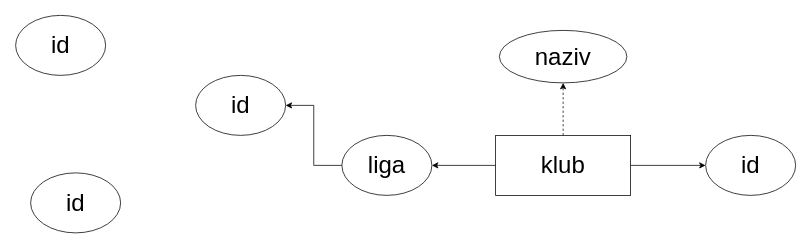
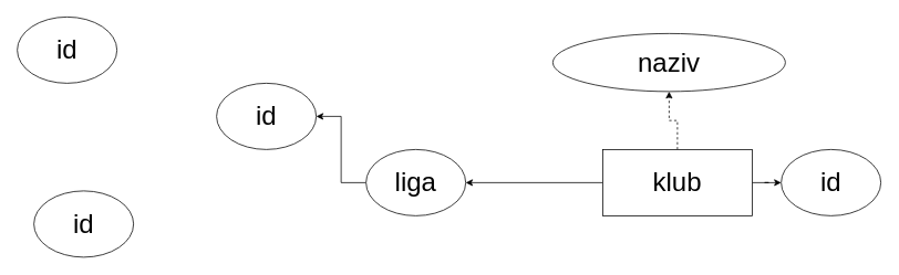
- <mxCell id="6" value="&lt;font style=&quot;font-size: 32px;&quot;&gt;naziv&lt;br&gt;&lt;/font&gt;" style="ellipse;whiteSpace=wrap;html=1;align=center;" vertex="1" parent="1"><mxGeometry x="665" y="40" width="170" height="70" as="geometry" /></mxCell>
+ <mxCell id="6" value="&lt;font style=&quot;font-size: 32px;&quot;&gt;naziv&lt;br&gt;&lt;/font&gt;" style="ellipse;whiteSpace=wrap;html=1;align=center;" vertex="1" parent="1"><mxGeometry x="665" y="40" width="280" height="70" as="geometry" /></mxCell>
- <mxCell id="9" value="&lt;font style=&quot;font-size: 32px;&quot;&gt;liga&lt;/font&gt;" style="ellipse;whiteSpace=wrap;html=1;" vertex="1" parent="1"><mxGeometry x="455" y="180" width="120" height="80" as="geometry" /></mxCell>
+ <mxCell id="9" value="&lt;font style=&quot;font-size: 32px;&quot;&gt;liga&lt;/font&gt;" style="ellipse;whiteSpace=wrap;html=1;" vertex="1" parent="1"><mxGeometry x="440" y="180" width="120" height="80" as="geometry" /></mxCell>
- <mxCell id="5" value="&lt;span style=&quot;font-size: 32px;&quot;&gt;klub&lt;br&gt;&lt;/span&gt;" style="rounded=0;whiteSpace=wrap;html=1;" vertex="1" parent="1"><mxGeometry x="660" y="180" width="180" height="80" as="geometry" /></mxCell>
+ <mxCell id="5" value="&lt;span style=&quot;font-size: 32px;&quot;&gt;klub&lt;br&gt;&lt;/span&gt;" style="rounded=0;whiteSpace=wrap;html=1;" vertex="1" parent="1"><mxGeometry x="725" y="180" width="180" height="80" as="geometry" /></mxCell>
